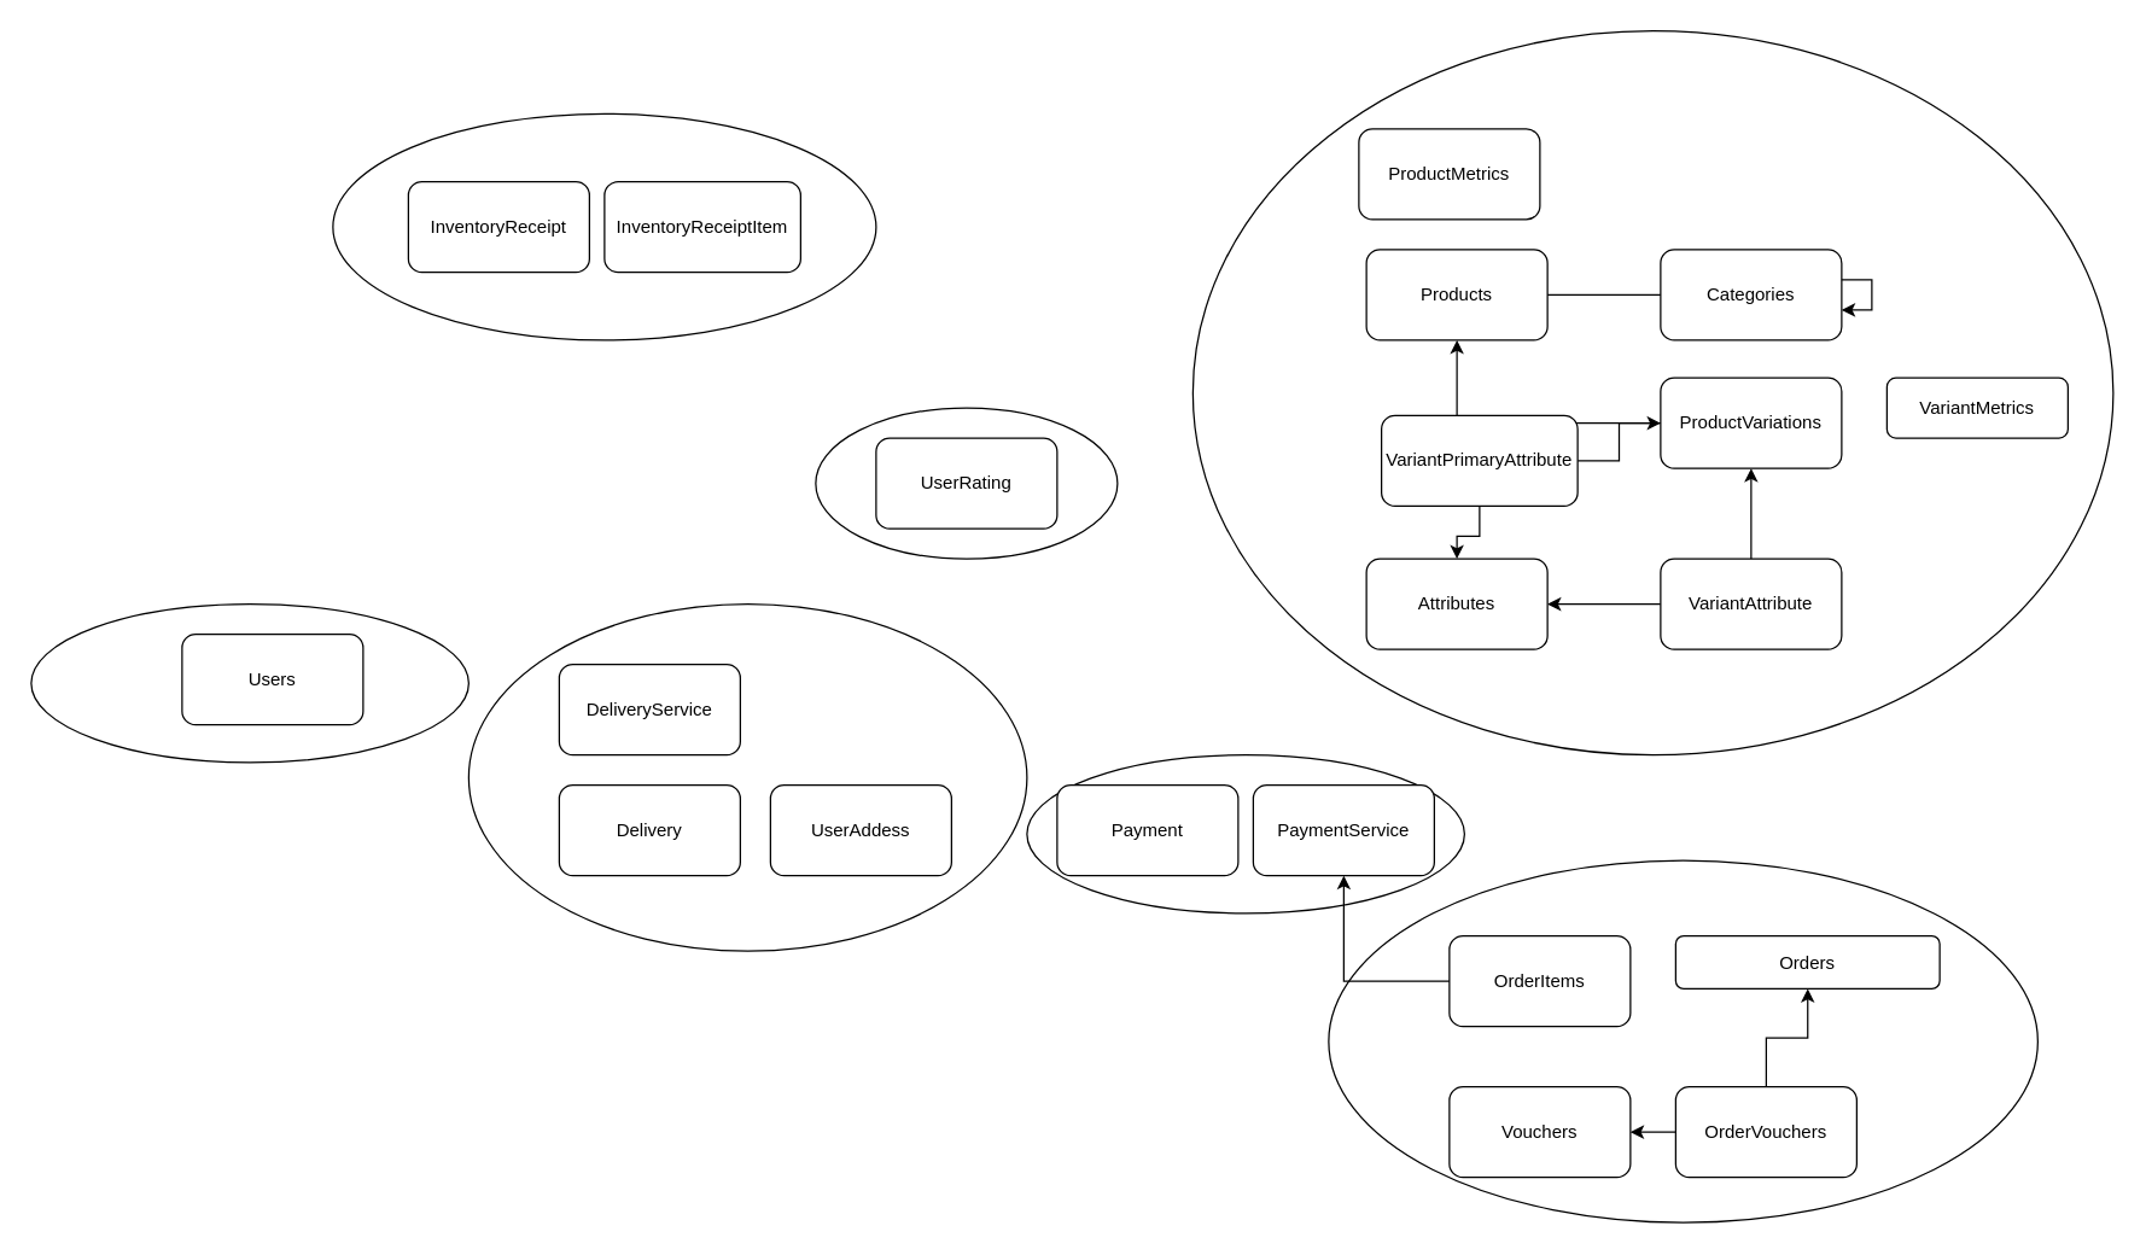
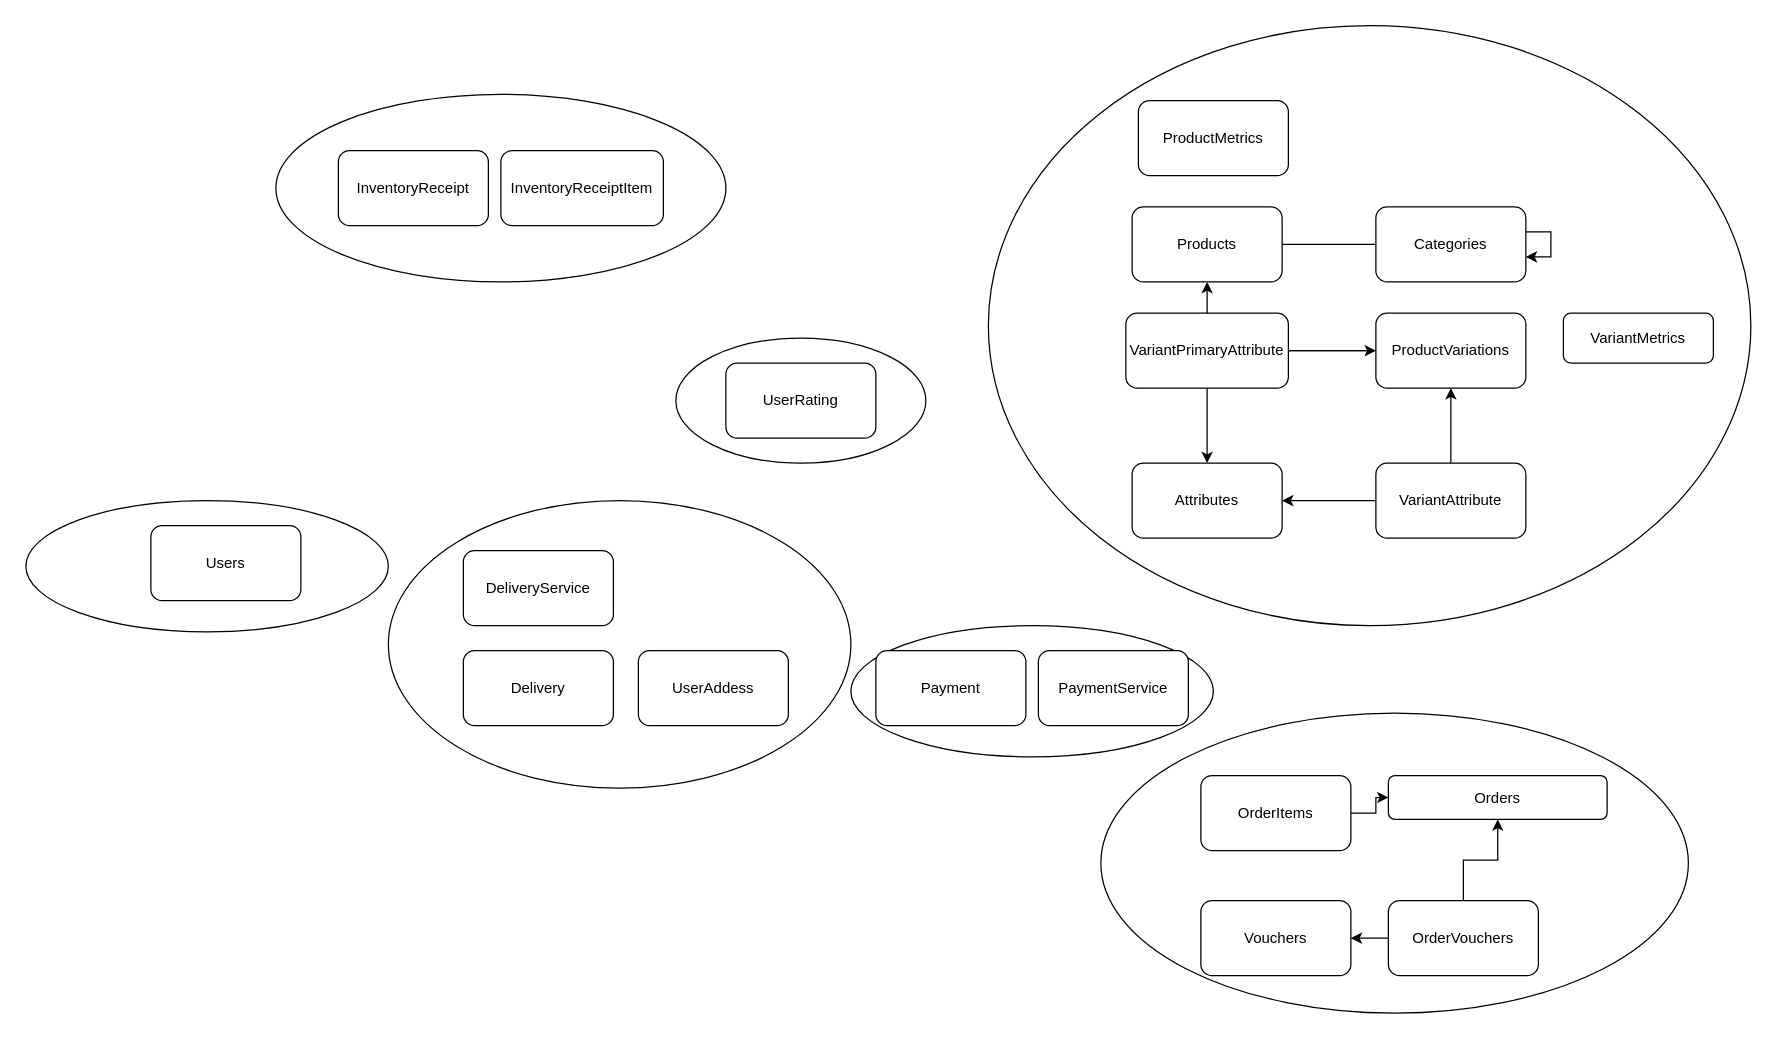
- <mxCell id="20" value="ProductMetrics" style="rounded=1;whiteSpace=wrap;html=1;" parent="1" vertex="1"><mxGeometry x="900" y="85" width="120" height="60" as="geometry" /></mxCell>
+ <mxCell id="20" value="ProductMetrics" style="rounded=1;whiteSpace=wrap;html=1;" parent="1" vertex="1"><mxGeometry x="910" y="80" width="120" height="60" as="geometry" /></mxCell>
- <mxCell id="18" value="VariantPrimaryAttribute" style="rounded=1;whiteSpace=wrap;html=1;" parent="1" vertex="1"><mxGeometry x="915" y="275" width="130" height="60" as="geometry" /></mxCell>
+ <mxCell id="18" value="VariantPrimaryAttribute" style="rounded=1;whiteSpace=wrap;html=1;" parent="1" vertex="1"><mxGeometry x="900" y="250" width="130" height="60" as="geometry" /></mxCell>
- <mxCell id="36" value="" style="edgeStyle=orthogonalEdgeStyle;rounded=0;orthogonalLoop=1;jettySize=auto;html=1;" parent="1" source="31" target="27" edge="1"><mxGeometry relative="1" as="geometry"><mxPoint x="1080" y="650" as="sourcePoint" /><mxPoint x="1110" y="650" as="targetPoint" /></mxGeometry></mxCell>
+ <mxCell id="36" value="" style="edgeStyle=orthogonalEdgeStyle;rounded=0;orthogonalLoop=1;jettySize=auto;html=1;" parent="1" source="31" target="30" edge="1"><mxGeometry relative="1" as="geometry"><mxPoint x="1080" y="650" as="sourcePoint" /><mxPoint x="1110" y="650" as="targetPoint" /></mxGeometry></mxCell>
